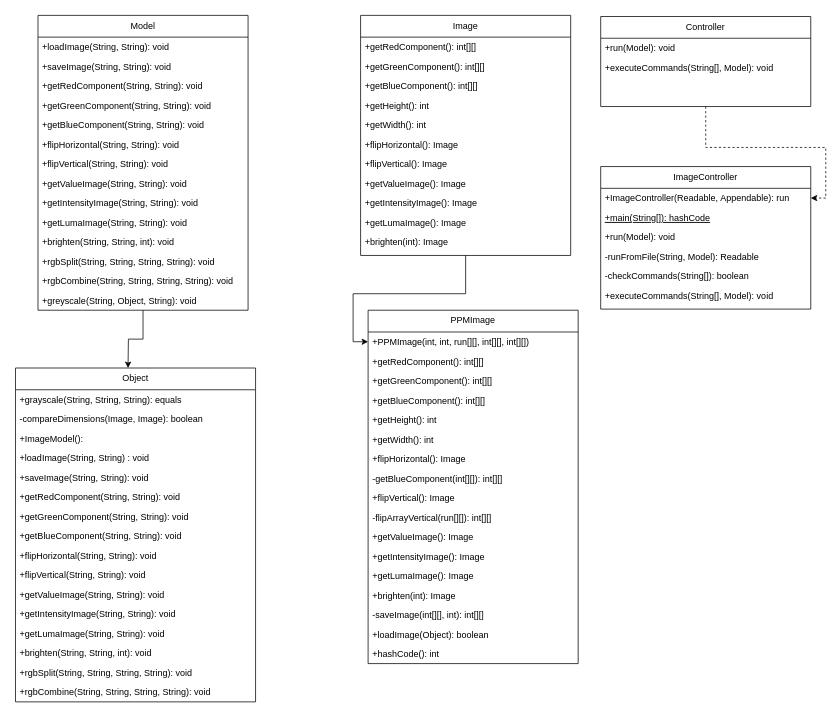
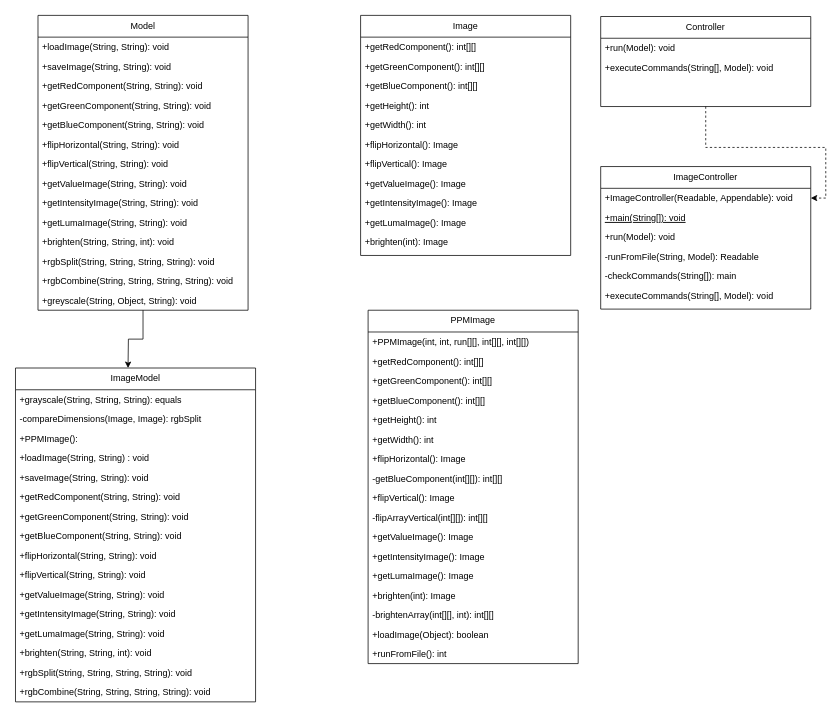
- <mxCell id="71" value="+ImageController(Readable, Appendable): run" style="text;align=left;verticalAlign=top;spacingLeft=4;spacingRight=4;overflow=hidden;rotatable=0;points=[[0,0.5],[1,0.5]];portConstraint=eastwest;" vertex="1" parent="70"><mxGeometry y="29" width="280" height="26" as="geometry" /></mxCell>
+ <mxCell id="71" value="+ImageController(Readable, Appendable): void" style="text;align=left;verticalAlign=top;spacingLeft=4;spacingRight=4;overflow=hidden;rotatable=0;points=[[0,0.5],[1,0.5]];portConstraint=eastwest;" vertex="1" parent="70"><mxGeometry y="29" width="280" height="26" as="geometry" /></mxCell>
- <mxCell id="72" value="+main(String[]): hashCode" style="text;align=left;verticalAlign=top;spacingLeft=4;spacingRight=4;overflow=hidden;rotatable=0;points=[[0,0.5],[1,0.5]];portConstraint=eastwest;fontStyle=4" vertex="1" parent="70"><mxGeometry y="55" width="280" height="26" as="geometry" /></mxCell>
+ <mxCell id="72" value="+main(String[]): void" style="text;align=left;verticalAlign=top;spacingLeft=4;spacingRight=4;overflow=hidden;rotatable=0;points=[[0,0.5],[1,0.5]];portConstraint=eastwest;fontStyle=4" vertex="1" parent="70"><mxGeometry y="55" width="280" height="26" as="geometry" /></mxCell>
- <mxCell id="75" value="-checkCommands(String[]): boolean" style="text;align=left;verticalAlign=top;spacingLeft=4;spacingRight=4;overflow=hidden;rotatable=0;points=[[0,0.5],[1,0.5]];portConstraint=eastwest;" vertex="1" parent="70"><mxGeometry y="133" width="280" height="26" as="geometry" /></mxCell>
+ <mxCell id="75" value="-checkCommands(String[]): main" style="text;align=left;verticalAlign=top;spacingLeft=4;spacingRight=4;overflow=hidden;rotatable=0;points=[[0,0.5],[1,0.5]];portConstraint=eastwest;" vertex="1" parent="70"><mxGeometry y="133" width="280" height="26" as="geometry" /></mxCell>
- <mxCell id="35" value="" style="edgeStyle=orthogonalEdgeStyle;rounded=0;orthogonalLoop=1;jettySize=auto;html=1;" edge="1" parent="1" source="36" target="49"><mxGeometry relative="1" as="geometry" /></mxCell>
- <mxCell id="18" value="Object" style="swimlane;fontStyle=0;align=center;verticalAlign=top;childLayout=stackLayout;horizontal=1;startSize=29;horizontalStack=0;resizeParent=1;resizeLast=0;collapsible=1;marginBottom=0;rounded=0;shadow=0;strokeWidth=1;" parent="1" vertex="1"><mxGeometry x="20" y="490" width="320" height="445" as="geometry"><mxRectangle x="550" y="140" width="160" height="26" as="alternateBounds" /></mxGeometry></mxCell>
+ <mxCell id="18" value="ImageModel" style="swimlane;fontStyle=0;align=center;verticalAlign=top;childLayout=stackLayout;horizontal=1;startSize=29;horizontalStack=0;resizeParent=1;resizeLast=0;collapsible=1;marginBottom=0;rounded=0;shadow=0;strokeWidth=1;" parent="1" vertex="1"><mxGeometry x="20" y="490" width="320" height="445" as="geometry"><mxRectangle x="550" y="140" width="160" height="26" as="alternateBounds" /></mxGeometry></mxCell>
- <mxCell id="20" value="-compareDimensions(Image, Image): boolean" style="text;align=left;verticalAlign=top;spacingLeft=4;spacingRight=4;overflow=hidden;rotatable=0;points=[[0,0.5],[1,0.5]];portConstraint=eastwest;rounded=0;shadow=0;html=0;" vertex="1" parent="18"><mxGeometry y="55" width="320" height="26" as="geometry" /></mxCell>
+ <mxCell id="20" value="-compareDimensions(Image, Image): rgbSplit" style="text;align=left;verticalAlign=top;spacingLeft=4;spacingRight=4;overflow=hidden;rotatable=0;points=[[0,0.5],[1,0.5]];portConstraint=eastwest;rounded=0;shadow=0;html=0;" vertex="1" parent="18"><mxGeometry y="55" width="320" height="26" as="geometry" /></mxCell>
- <mxCell id="21" value="+ImageModel(): " style="text;align=left;verticalAlign=top;spacingLeft=4;spacingRight=4;overflow=hidden;rotatable=0;points=[[0,0.5],[1,0.5]];portConstraint=eastwest;" parent="18" vertex="1"><mxGeometry y="81" width="320" height="26" as="geometry" /></mxCell>
+ <mxCell id="21" value="+PPMImage(): " style="text;align=left;verticalAlign=top;spacingLeft=4;spacingRight=4;overflow=hidden;rotatable=0;points=[[0,0.5],[1,0.5]];portConstraint=eastwest;" parent="18" vertex="1"><mxGeometry y="81" width="320" height="26" as="geometry" /></mxCell>
- <mxCell id="58" value="-flipArrayVertical(run[][]): int[][]" style="text;align=left;verticalAlign=top;spacingLeft=4;spacingRight=4;overflow=hidden;rotatable=0;points=[[0,0.5],[1,0.5]];portConstraint=eastwest;rounded=0;shadow=0;html=0;" vertex="1" parent="48"><mxGeometry y="263" width="280" height="26" as="geometry" /></mxCell>
+ <mxCell id="58" value="-flipArrayVertical(int[][]): int[][]" style="text;align=left;verticalAlign=top;spacingLeft=4;spacingRight=4;overflow=hidden;rotatable=0;points=[[0,0.5],[1,0.5]];portConstraint=eastwest;rounded=0;shadow=0;html=0;" vertex="1" parent="48"><mxGeometry y="263" width="280" height="26" as="geometry" /></mxCell>
- <mxCell id="63" value="-saveImage(int[][], int): int[][]" style="text;align=left;verticalAlign=top;spacingLeft=4;spacingRight=4;overflow=hidden;rotatable=0;points=[[0,0.5],[1,0.5]];portConstraint=eastwest;rounded=0;shadow=0;html=0;" vertex="1" parent="48"><mxGeometry y="393" width="280" height="26" as="geometry" /></mxCell>
+ <mxCell id="63" value="-brightenArray(int[][], int): int[][]" style="text;align=left;verticalAlign=top;spacingLeft=4;spacingRight=4;overflow=hidden;rotatable=0;points=[[0,0.5],[1,0.5]];portConstraint=eastwest;rounded=0;shadow=0;html=0;" vertex="1" parent="48"><mxGeometry y="393" width="280" height="26" as="geometry" /></mxCell>
- <mxCell id="65" value="+hashCode(): int" style="text;align=left;verticalAlign=top;spacingLeft=4;spacingRight=4;overflow=hidden;rotatable=0;points=[[0,0.5],[1,0.5]];portConstraint=eastwest;rounded=0;shadow=0;html=0;" vertex="1" parent="48"><mxGeometry y="445" width="280" height="26" as="geometry" /></mxCell>
+ <mxCell id="65" value="+runFromFile(): int" style="text;align=left;verticalAlign=top;spacingLeft=4;spacingRight=4;overflow=hidden;rotatable=0;points=[[0,0.5],[1,0.5]];portConstraint=eastwest;rounded=0;shadow=0;html=0;" vertex="1" parent="48"><mxGeometry y="445" width="280" height="26" as="geometry" /></mxCell>
